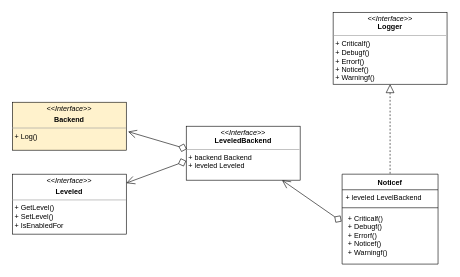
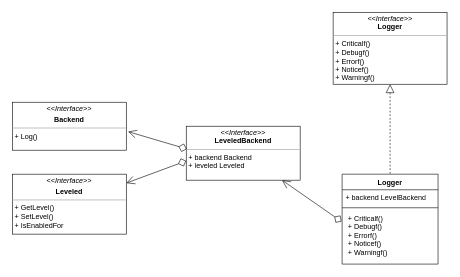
- <mxCell id="11" value="&lt;p style=&quot;margin:0px;margin-top:4px;text-align:center;&quot;&gt;&lt;i&gt;&amp;lt;&amp;lt;Interface&amp;gt;&amp;gt;&lt;/i&gt;&lt;/p&gt;&lt;p style=&quot;margin:0px;margin-top:4px;text-align:center;&quot;&gt;&lt;b&gt;Backend&lt;/b&gt;&lt;/p&gt;&lt;hr size=&quot;1&quot;&gt;&lt;p style=&quot;margin:0px;margin-left:4px;&quot;&gt;+ Log()&lt;br&gt;&lt;/p&gt;" style="verticalAlign=top;align=left;overflow=fill;fontSize=12;fontFamily=Helvetica;html=1;whiteSpace=wrap;fillColor=#fff2cc;" vertex="1" parent="1"><mxGeometry x="20" y="170" width="190" height="80" as="geometry" /></mxCell>
+ <mxCell id="11" value="&lt;p style=&quot;margin:0px;margin-top:4px;text-align:center;&quot;&gt;&lt;i&gt;&amp;lt;&amp;lt;Interface&amp;gt;&amp;gt;&lt;/i&gt;&lt;/p&gt;&lt;p style=&quot;margin:0px;margin-top:4px;text-align:center;&quot;&gt;&lt;b&gt;Backend&lt;/b&gt;&lt;/p&gt;&lt;hr size=&quot;1&quot;&gt;&lt;p style=&quot;margin:0px;margin-left:4px;&quot;&gt;+ Log()&lt;br&gt;&lt;/p&gt;" style="verticalAlign=top;align=left;overflow=fill;fontSize=12;fontFamily=Helvetica;html=1;whiteSpace=wrap;" vertex="1" parent="1"><mxGeometry x="20" y="170" width="190" height="80" as="geometry" /></mxCell>
- <mxCell id="4" value="Noticef" style="swimlane;fontStyle=1;align=center;verticalAlign=top;childLayout=stackLayout;horizontal=1;startSize=26;horizontalStack=0;resizeParent=1;resizeParentMax=0;resizeLast=0;collapsible=1;marginBottom=0;whiteSpace=wrap;html=1;" vertex="1" parent="1"><mxGeometry x="570" y="290" width="160" height="150" as="geometry" /></mxCell>
+ <mxCell id="4" value="Logger" style="swimlane;fontStyle=1;align=center;verticalAlign=top;childLayout=stackLayout;horizontal=1;startSize=26;horizontalStack=0;resizeParent=1;resizeParentMax=0;resizeLast=0;collapsible=1;marginBottom=0;whiteSpace=wrap;html=1;" vertex="1" parent="1"><mxGeometry x="570" y="290" width="160" height="150" as="geometry" /></mxCell>
- <mxCell id="5" value="+ leveled LevelBackend" style="text;strokeColor=none;fillColor=none;align=left;verticalAlign=top;spacingLeft=4;spacingRight=4;overflow=hidden;rotatable=0;points=[[0,0.5],[1,0.5]];portConstraint=eastwest;whiteSpace=wrap;html=1;" vertex="1" parent="4"><mxGeometry y="26" width="160" height="26" as="geometry" /></mxCell>
+ <mxCell id="5" value="+ backend LevelBackend" style="text;strokeColor=none;fillColor=none;align=left;verticalAlign=top;spacingLeft=4;spacingRight=4;overflow=hidden;rotatable=0;points=[[0,0.5],[1,0.5]];portConstraint=eastwest;whiteSpace=wrap;html=1;" vertex="1" parent="4"><mxGeometry y="26" width="160" height="26" as="geometry" /></mxCell>
